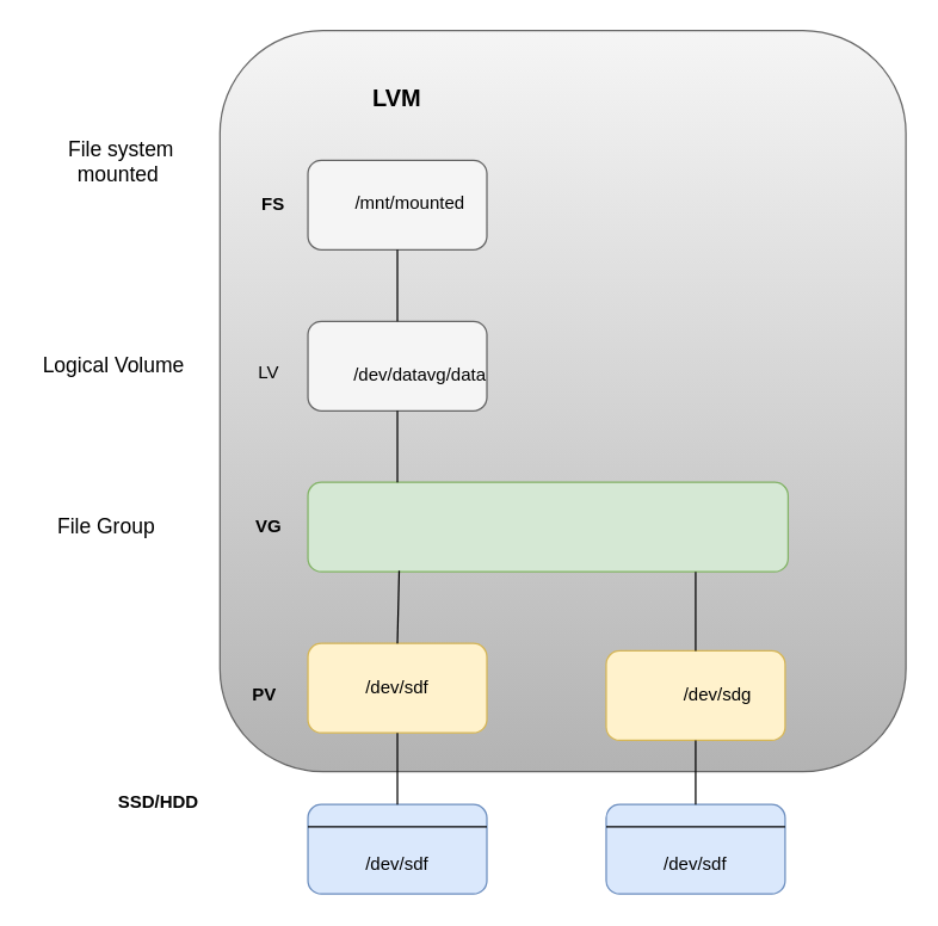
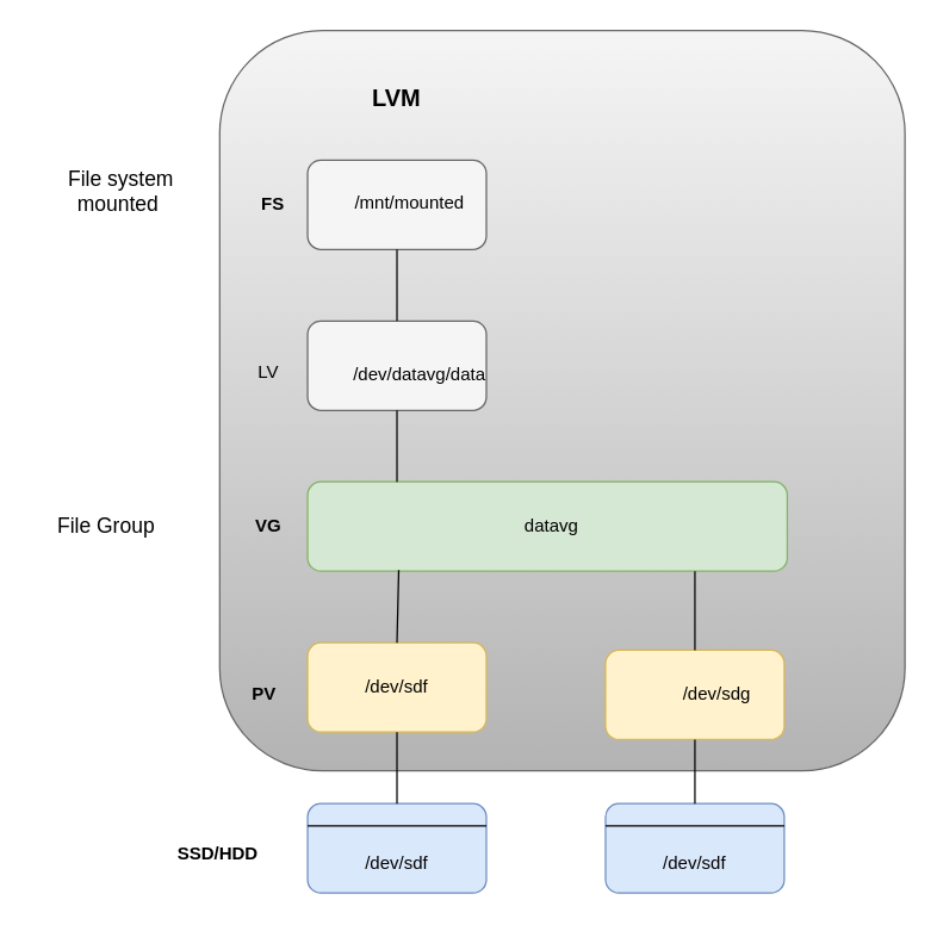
- <mxCell id="28" value="&lt;span style=&quot;font-size: 14px;&quot;&gt;File system mounted&amp;nbsp;&lt;/span&gt;" style="text;html=1;align=center;verticalAlign=middle;whiteSpace=wrap;rounded=0;" vertex="1" parent="1"><mxGeometry x="28" y="93" width="106" height="30" as="geometry" /></mxCell>
+ <mxCell id="28" value="&lt;span style=&quot;font-size: 14px;&quot;&gt;File system mounted&amp;nbsp;&lt;/span&gt;" style="text;html=1;align=center;verticalAlign=middle;whiteSpace=wrap;rounded=0;" vertex="1" parent="1"><mxGeometry x="28" y="113" width="106" height="30" as="geometry" /></mxCell>
- <mxCell id="27" value="&lt;font style=&quot;font-size: 14px;&quot;&gt;&amp;nbsp;Logical Volume&amp;nbsp;&lt;/font&gt;" style="text;html=1;align=center;verticalAlign=middle;whiteSpace=wrap;rounded=0;" vertex="1" parent="1"><mxGeometry x="23" y="230" width="106" height="30" as="geometry" /></mxCell>
+ <mxCell id="23" value="datavg" style="text;html=1;align=center;verticalAlign=middle;whiteSpace=wrap;rounded=0;" vertex="1" parent="1"><mxGeometry x="340" y="338" width="60" height="30" as="geometry" /></mxCell>
- <mxCell id="17" value="&lt;b&gt;SSD/HDD&lt;/b&gt;" style="text;html=1;align=center;verticalAlign=middle;whiteSpace=wrap;rounded=0;" vertex="1" parent="1"><mxGeometry x="76" y="523" width="60" height="30" as="geometry" /></mxCell>
+ <mxCell id="17" value="&lt;b&gt;SSD/HDD&lt;/b&gt;" style="text;html=1;align=center;verticalAlign=middle;whiteSpace=wrap;rounded=0;" vertex="1" parent="1"><mxGeometry x="116" y="558" width="60" height="30" as="geometry" /></mxCell>
